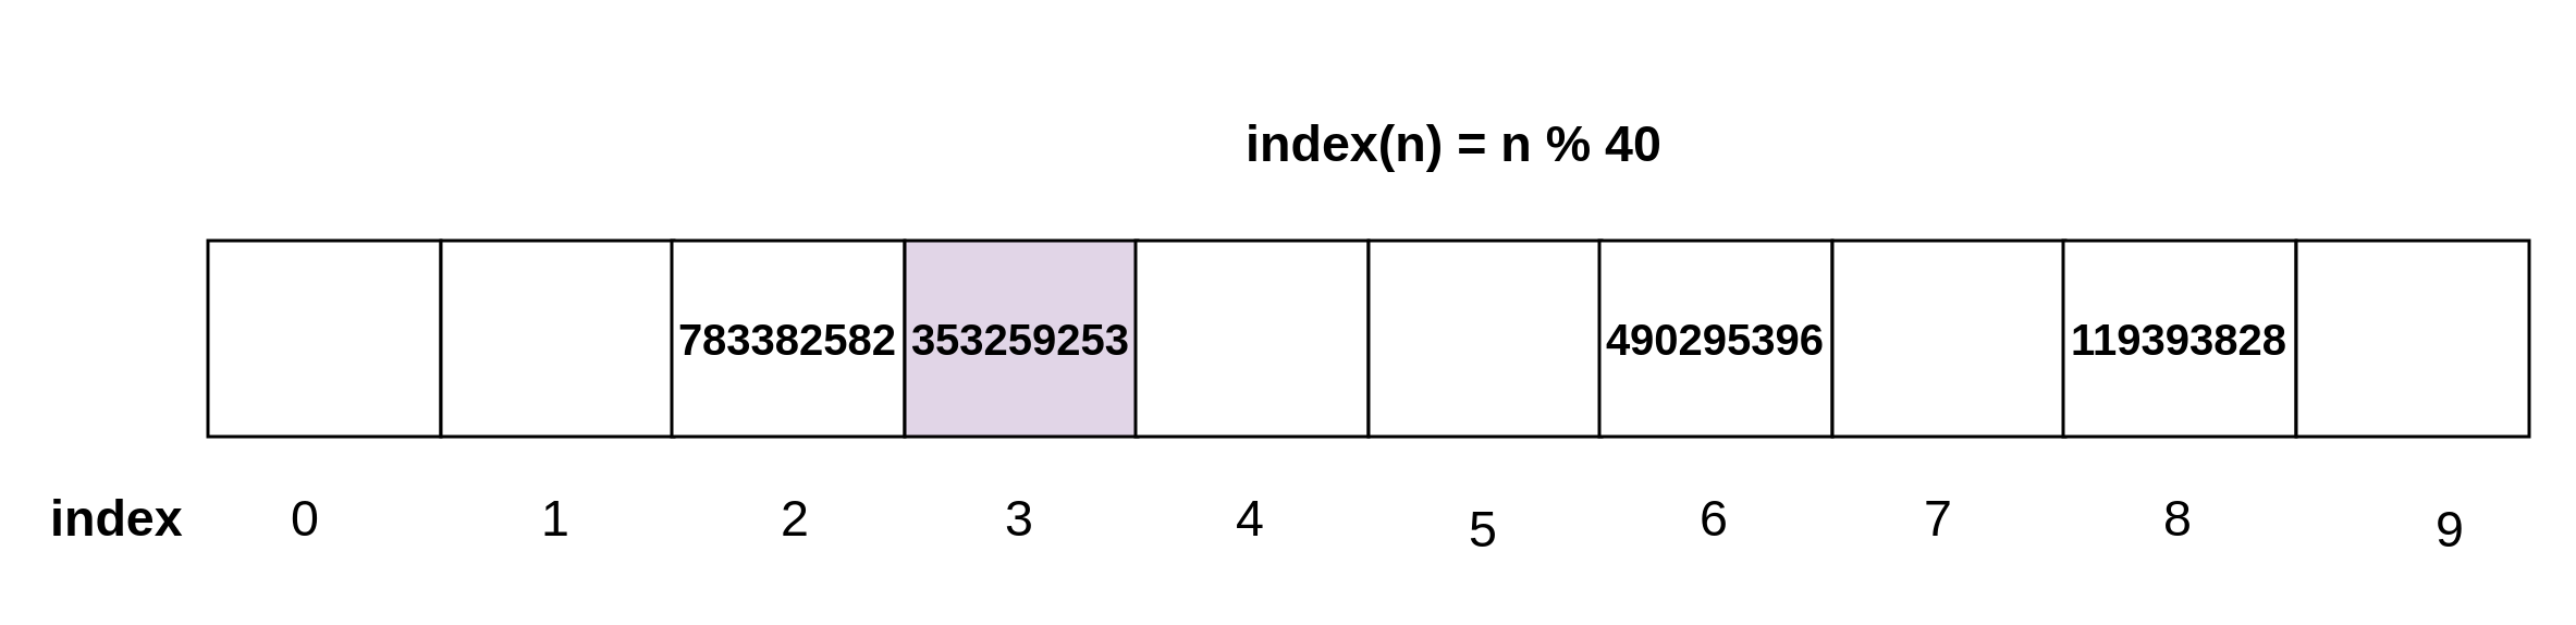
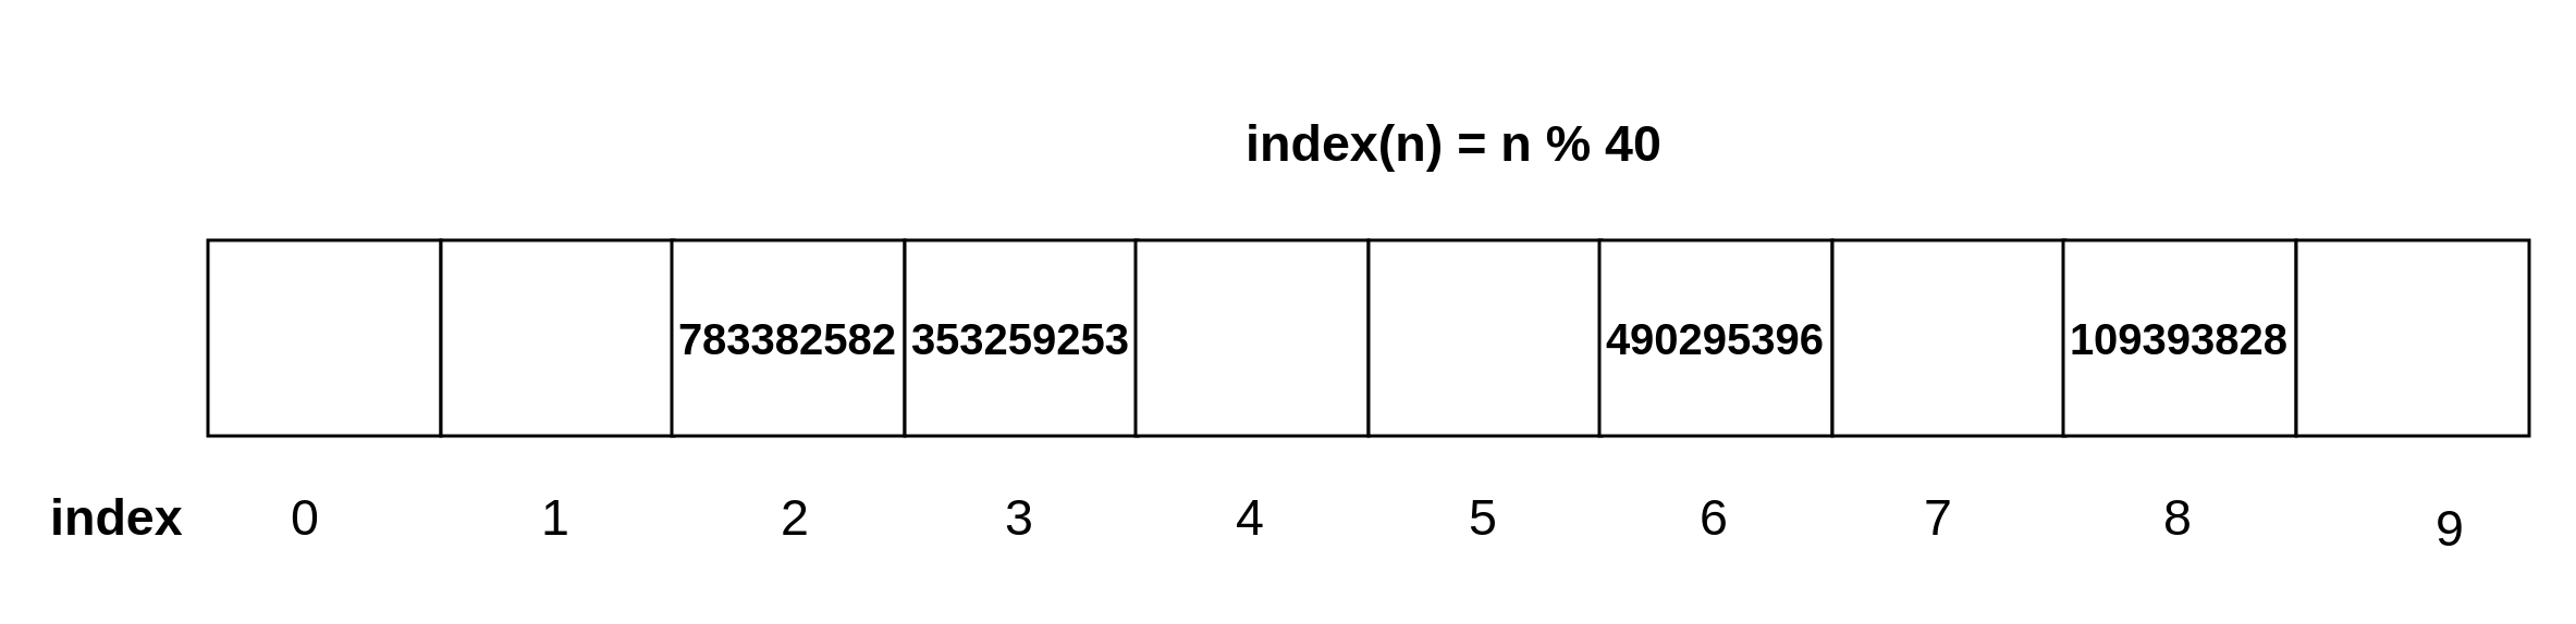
- <mxCell id="5" value="353259253" style="html=1;overflow=block;blockSpacing=1;whiteSpace=wrap;fontSize=20;fontColor=default;fontStyle=1;spacing=3.8;strokeOpacity=100;strokeWidth=1.5;fillColor=#e1d5e7;" vertex="1" parent="1"><mxGeometry x="415" y="110" width="107" height="90" as="geometry" /></mxCell>
+ <mxCell id="5" value="353259253" style="html=1;overflow=block;blockSpacing=1;whiteSpace=wrap;fontSize=20;fontColor=default;fontStyle=1;spacing=3.8;strokeOpacity=100;strokeWidth=1.5;" vertex="1" parent="1"><mxGeometry x="415" y="110" width="107" height="90" as="geometry" /></mxCell>
- <mxCell id="10" value="119393828" style="html=1;overflow=block;blockSpacing=1;whiteSpace=wrap;fontSize=20;fontColor=default;fontStyle=1;spacing=3.8;strokeOpacity=100;strokeWidth=1.5;" vertex="1" parent="1"><mxGeometry x="947" y="110" width="107" height="90" as="geometry" /></mxCell>
+ <mxCell id="10" value="109393828" style="html=1;overflow=block;blockSpacing=1;whiteSpace=wrap;fontSize=20;fontColor=default;fontStyle=1;spacing=3.8;strokeOpacity=100;strokeWidth=1.5;" vertex="1" parent="1"><mxGeometry x="947" y="110" width="107" height="90" as="geometry" /></mxCell>
- <mxCell id="17" value="5" style="html=1;overflow=block;blockSpacing=1;whiteSpace=wrap;fontSize=23.3;fontColor=default;spacing=3.8;strokeOpacity=0;fillOpacity=0;fillColor=#ffffff;strokeWidth=1.5;" vertex="1" parent="1"><mxGeometry x="666" y="215" width="30" height="55" as="geometry" /></mxCell>
+ <mxCell id="17" value="5" style="html=1;overflow=block;blockSpacing=1;whiteSpace=wrap;fontSize=23.3;fontColor=default;spacing=3.8;strokeOpacity=0;fillOpacity=0;fillColor=#ffffff;strokeWidth=1.5;" vertex="1" parent="1"><mxGeometry x="666" y="215" width="30" height="45" as="geometry" /></mxCell>
